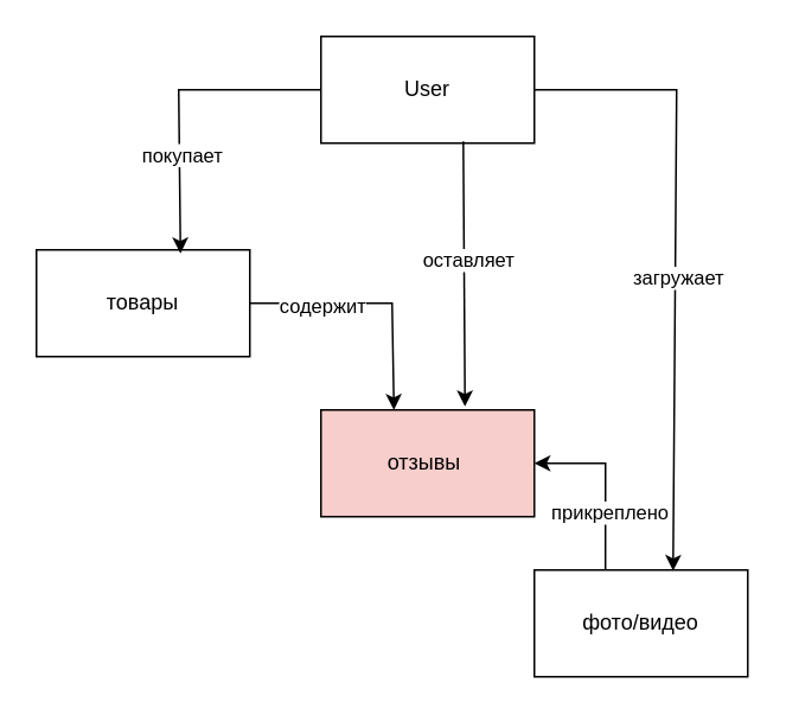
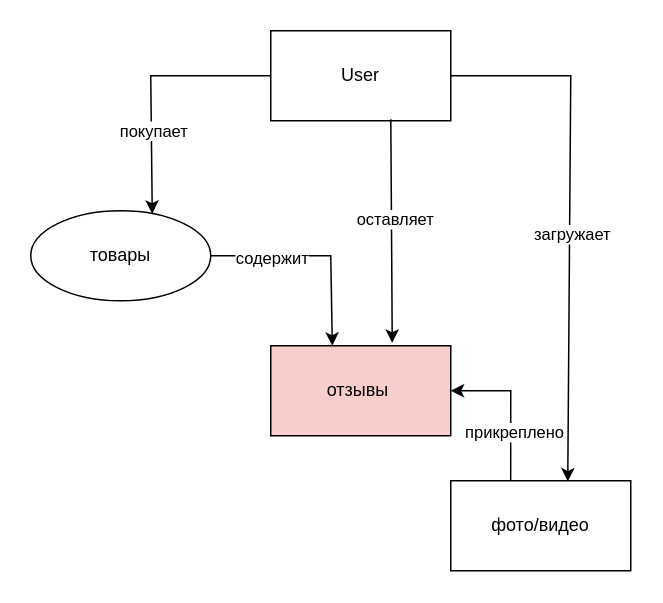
- <mxCell id="3" value="товары" style="rounded=0;whiteSpace=wrap;html=1;" parent="1" vertex="1"><mxGeometry x="20" y="140" width="120" height="60" as="geometry" /></mxCell>
+ <mxCell id="3" value="товары" style="ellipse;whiteSpace=wrap;html=1;" parent="1" vertex="1"><mxGeometry x="20" y="140" width="120" height="60" as="geometry" /></mxCell>
